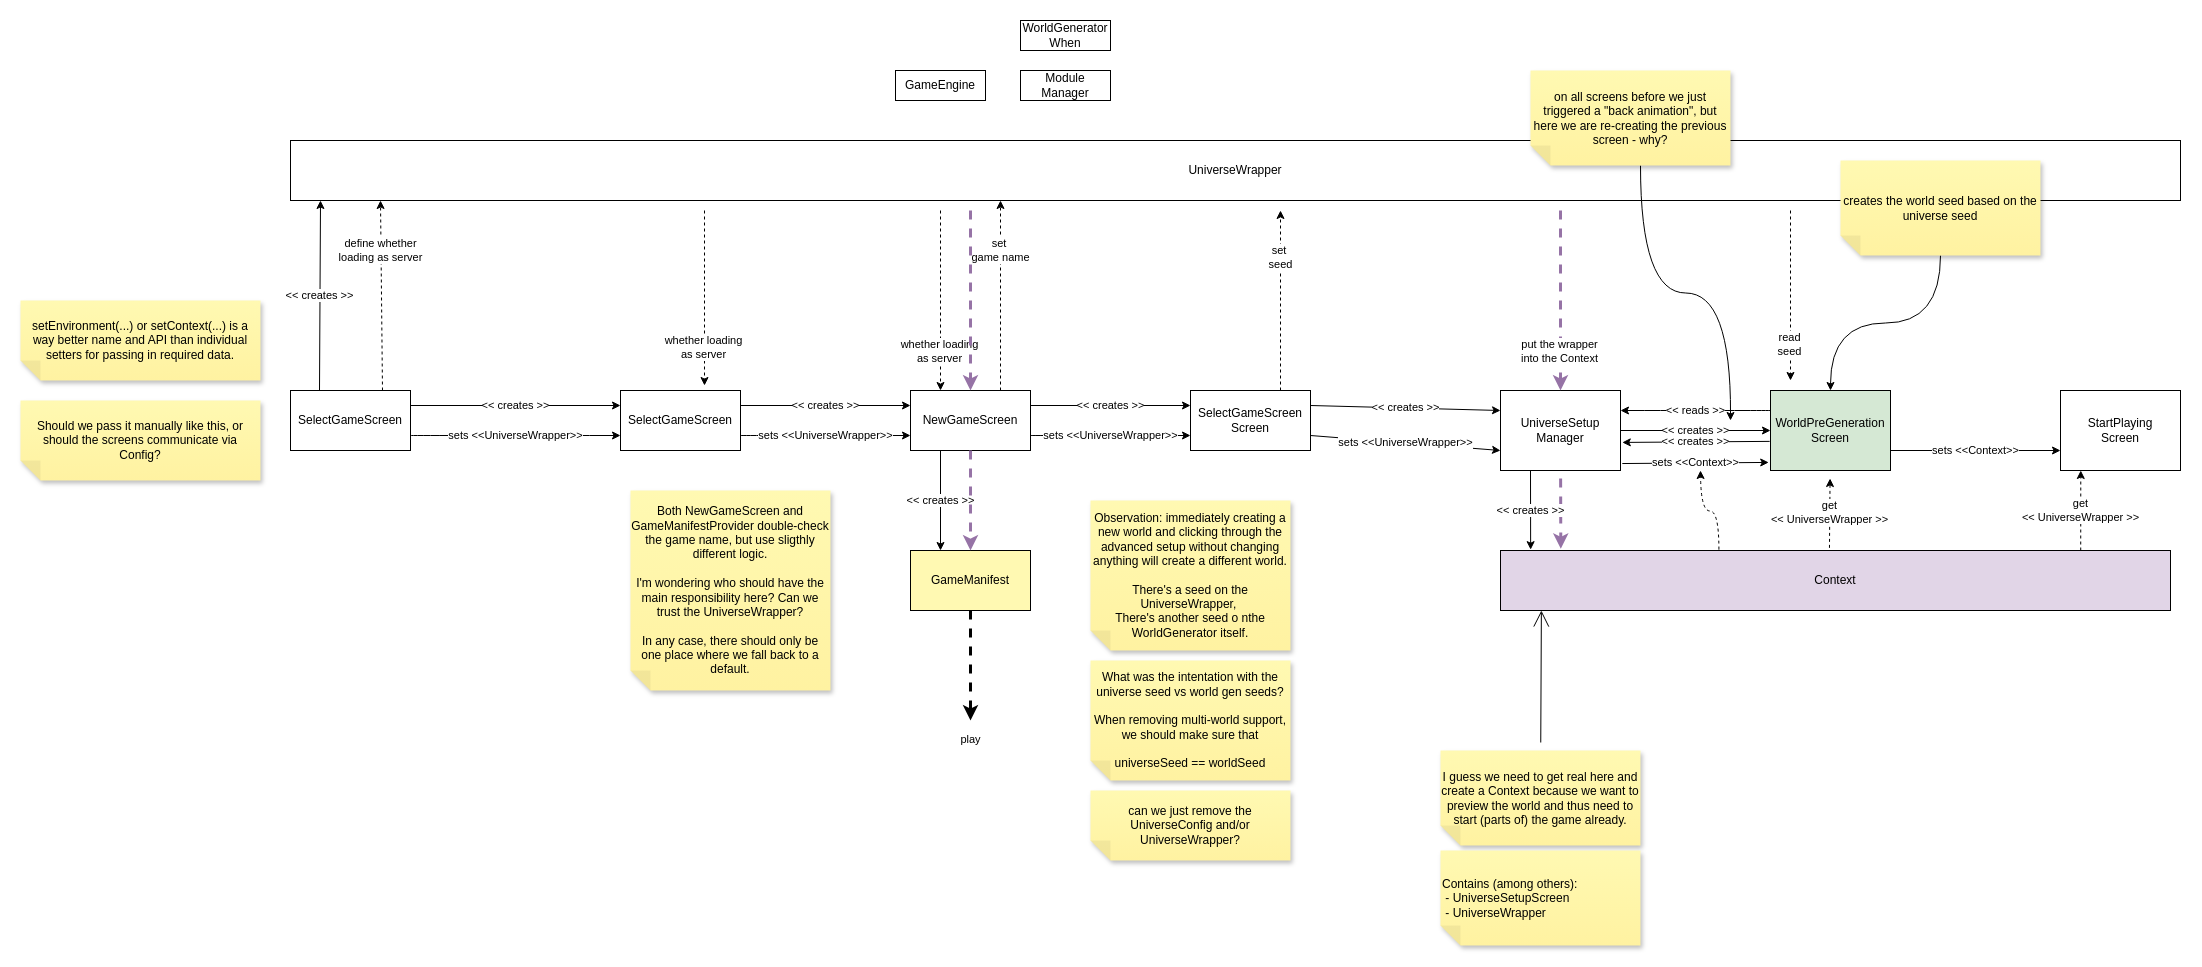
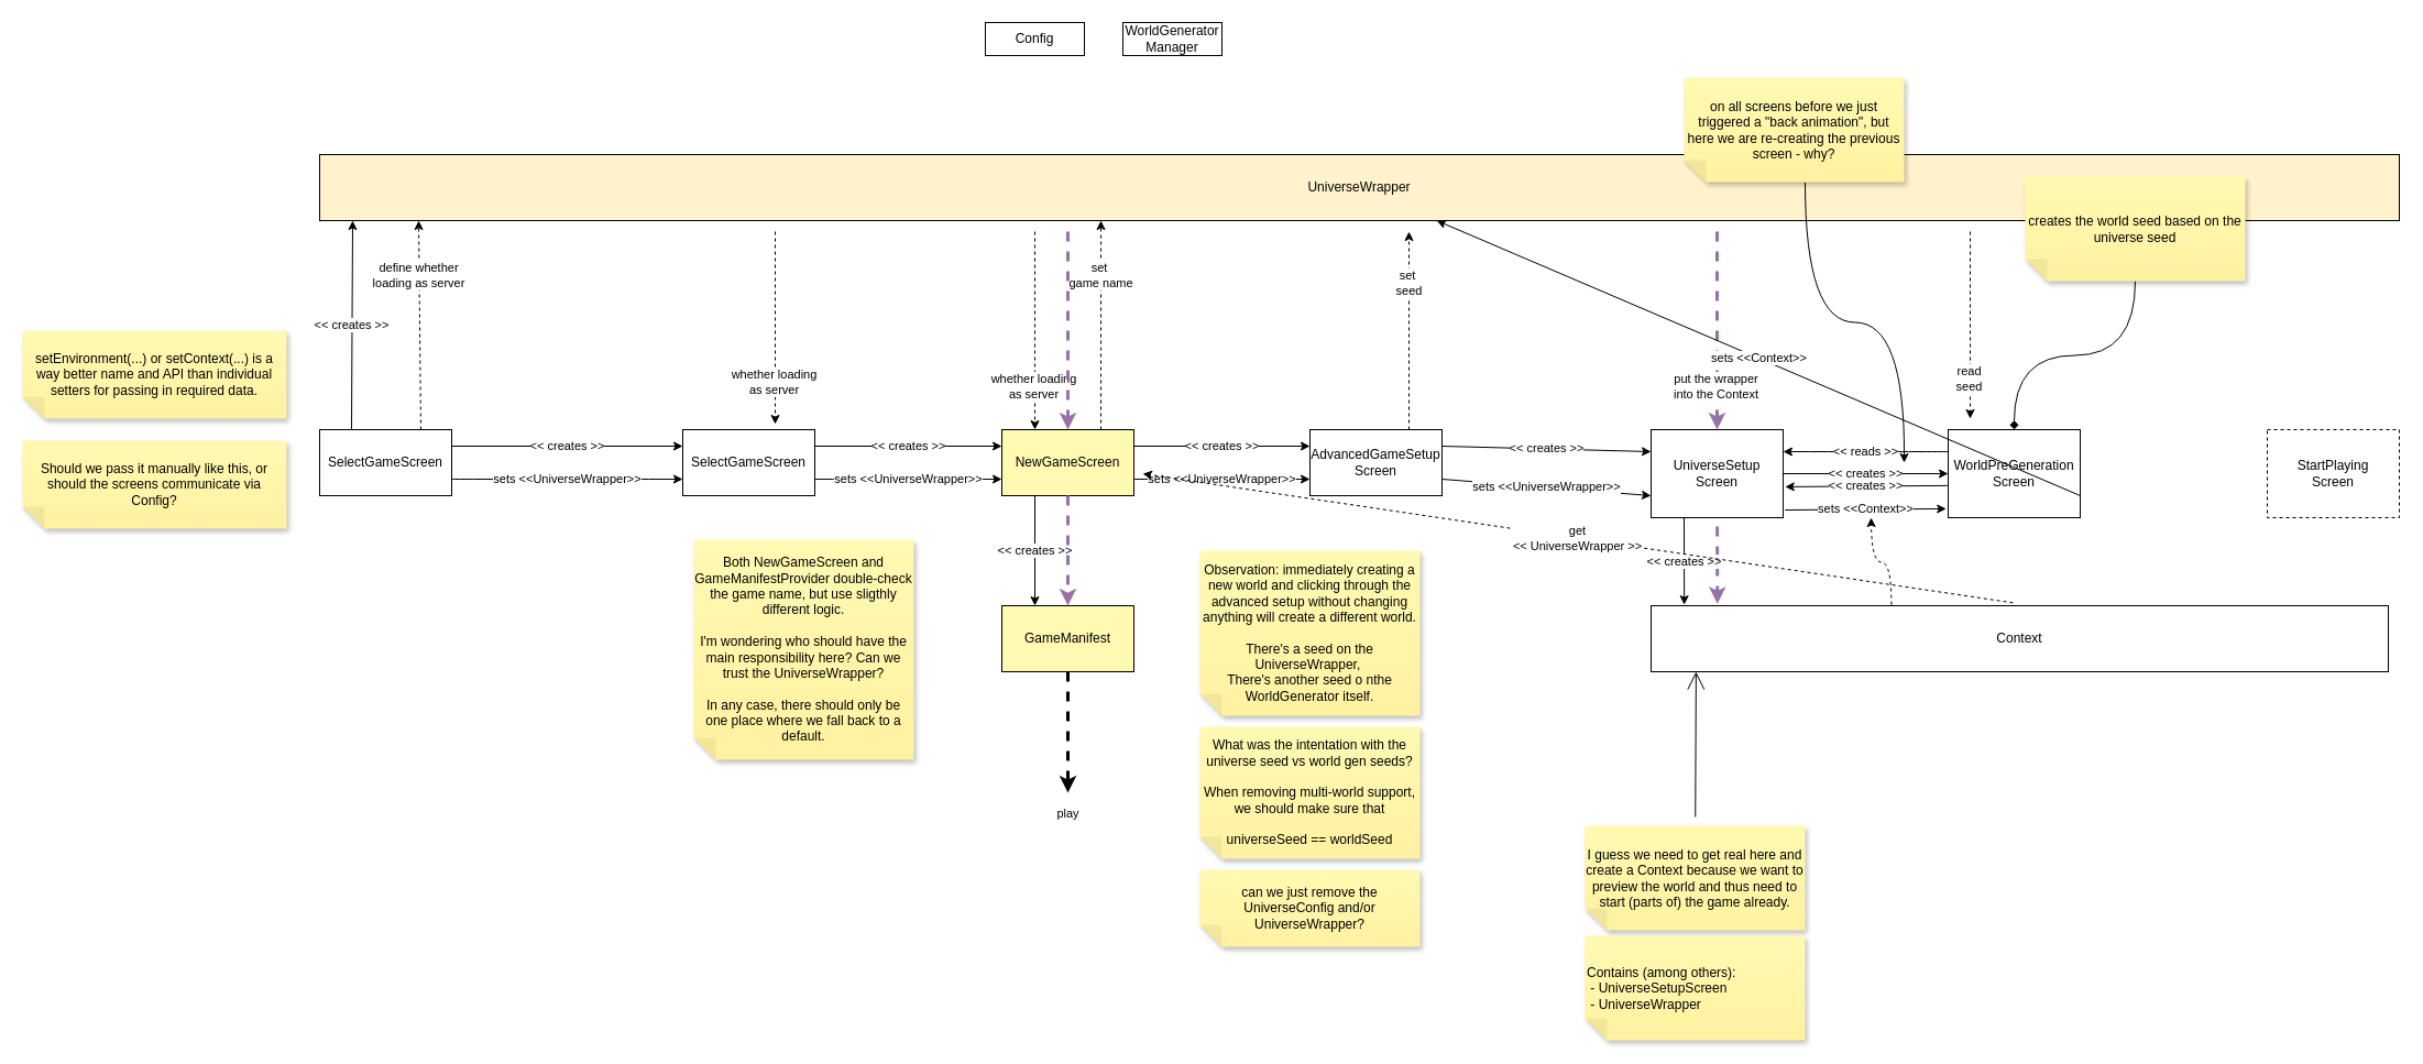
+ <mxCell id="13" value="Config" style="rounded=0;whiteSpace=wrap;html=1;" parent="1" vertex="1"><mxGeometry x="895" y="20" width="90" height="30" as="geometry" /></mxCell>
- <mxCell id="15" value="WorldGenerator&lt;br&gt;When" style="rounded=0;whiteSpace=wrap;html=1;" parent="1" vertex="1"><mxGeometry x="1020" y="20" width="90" height="30" as="geometry" /></mxCell>
+ <mxCell id="15" value="WorldGenerator&lt;br&gt;Manager" style="rounded=0;whiteSpace=wrap;html=1;" parent="1" vertex="1"><mxGeometry x="1020" y="20" width="90" height="30" as="geometry" /></mxCell>
- <mxCell id="16" value="GameEngine" style="rounded=0;whiteSpace=wrap;html=1;" parent="1" vertex="1"><mxGeometry x="895" y="70" width="90" height="30" as="geometry" /></mxCell>
- <mxCell id="14" value="Module&lt;br&gt;Manager" style="rounded=0;whiteSpace=wrap;html=1;" parent="1" vertex="1"><mxGeometry x="1020" y="70" width="90" height="30" as="geometry" /></mxCell>
- <mxCell id="6" value="UniverseWrapper" style="rounded=0;whiteSpace=wrap;html=1;" parent="1" vertex="1"><mxGeometry x="290" y="140" width="1890" height="60" as="geometry" /></mxCell>
+ <mxCell id="6" value="UniverseWrapper" style="rounded=0;whiteSpace=wrap;html=1;fillColor=#fff2cc;" parent="1" vertex="1"><mxGeometry x="290" y="140" width="1890" height="60" as="geometry" /></mxCell>
- <mxCell id="51" style="edgeStyle=orthogonalEdgeStyle;curved=1;rounded=0;orthogonalLoop=1;jettySize=auto;html=1;exitX=0.5;exitY=0;exitDx=0;exitDy=0;exitPerimeter=0;entryX=0.5;entryY=0;entryDx=0;entryDy=0;strokeWidth=1;endArrow=classic;endFill=1;sourcePerimeterSpacing=8;targetPerimeterSpacing=8;" edge="1" parent="1" source="52" target="47"><mxGeometry relative="1" as="geometry" /></mxCell>
+ <mxCell id="51" style="edgeStyle=orthogonalEdgeStyle;curved=1;rounded=0;orthogonalLoop=1;jettySize=auto;html=1;exitX=0.5;exitY=0;exitDx=0;exitDy=0;exitPerimeter=0;entryX=0.5;entryY=0;entryDx=0;entryDy=0;strokeWidth=1;endArrow=diamond;endFill=1;sourcePerimeterSpacing=8;targetPerimeterSpacing=8;" edge="1" parent="1" source="52" target="47"><mxGeometry relative="1" as="geometry" /></mxCell>
- <mxCell id="5" value="NewGameScreen" style="rounded=0;whiteSpace=wrap;html=1;" parent="1" vertex="1"><mxGeometry x="910" y="390" width="120" height="60" as="geometry" /></mxCell>
+ <mxCell id="5" value="NewGameScreen" style="rounded=0;whiteSpace=wrap;html=1;fillColor=#fff9b2;" parent="1" vertex="1"><mxGeometry x="910" y="390" width="120" height="60" as="geometry" /></mxCell>
- <mxCell id="17" value="SelectGameScreen&lt;br&gt;Screen" style="rounded=0;whiteSpace=wrap;html=1;" parent="1" vertex="1"><mxGeometry x="1190" y="390" width="120" height="60" as="geometry" /></mxCell>
+ <mxCell id="17" value="AdvancedGameSetup&lt;br&gt;Screen" style="rounded=0;whiteSpace=wrap;html=1;" parent="1" vertex="1"><mxGeometry x="1190" y="390" width="120" height="60" as="geometry" /></mxCell>
- <mxCell id="31" value="UniverseSetup&lt;br&gt;Manager" style="rounded=0;whiteSpace=wrap;html=1;" vertex="1" parent="1"><mxGeometry x="1500" y="390" width="120" height="80" as="geometry" /></mxCell>
+ <mxCell id="31" value="UniverseSetup&lt;br&gt;Screen" style="rounded=0;whiteSpace=wrap;html=1;" vertex="1" parent="1"><mxGeometry x="1500" y="390" width="120" height="80" as="geometry" /></mxCell>
- <mxCell id="47" value="WorldPreGeneration&lt;br&gt;Screen" style="rounded=0;whiteSpace=wrap;html=1;fillColor=#d5e8d4;" vertex="1" parent="1"><mxGeometry x="1770" y="390" width="120" height="80" as="geometry" /></mxCell>
+ <mxCell id="47" value="WorldPreGeneration&lt;br&gt;Screen" style="rounded=0;whiteSpace=wrap;html=1;" vertex="1" parent="1"><mxGeometry x="1770" y="390" width="120" height="80" as="geometry" /></mxCell>
- <mxCell id="56" value="StartPlaying&lt;br&gt;Screen" style="rounded=0;whiteSpace=wrap;html=1;" vertex="1" parent="1"><mxGeometry x="2060" y="390" width="120" height="80" as="geometry" /></mxCell>
+ <mxCell id="56" value="StartPlaying&lt;br&gt;Screen" style="rounded=0;whiteSpace=wrap;html=1;dashed=1;" vertex="1" parent="1"><mxGeometry x="2060" y="390" width="120" height="80" as="geometry" /></mxCell>
- <mxCell id="57" value="sets &amp;lt;&amp;lt;Context&amp;gt;&amp;gt;" style="html=1;exitX=1;exitY=0.75;exitDx=0;exitDy=0;entryX=0;entryY=0.75;entryDx=0;entryDy=0;" edge="1" parent="1" source="47" target="56"><mxGeometry relative="1" as="geometry"><mxPoint x="1631.8" y="473.04" as="sourcePoint" /><mxPoint x="1778.2" y="471.92" as="targetPoint" /></mxGeometry></mxCell>
+ <mxCell id="57" value="sets &amp;lt;&amp;lt;Context&amp;gt;&amp;gt;" style="html=1;exitX=1;exitY=0.75;exitDx=0;exitDy=0;" edge="1" parent="1" source="47" target="6"><mxGeometry relative="1" as="geometry"><mxPoint x="1631.8" y="473.04" as="sourcePoint" /><mxPoint x="1778.2" y="471.92" as="targetPoint" /></mxGeometry></mxCell>
- <mxCell id="37" value="get&lt;br&gt;&amp;lt;&amp;lt; UniverseWrapper &amp;gt;&amp;gt;" style="rounded=0;orthogonalLoop=1;jettySize=auto;html=1;exitX=0.866;exitY=0;exitDx=0;exitDy=0;entryX=0.169;entryY=1;entryDx=0;entryDy=0;entryPerimeter=0;strokeWidth=1;endArrow=classic;endFill=1;sourcePerimeterSpacing=8;targetPerimeterSpacing=8;dashed=1;exitPerimeter=0;" edge="1" parent="1" source="38" target="56"><mxGeometry relative="1" as="geometry" /></mxCell>
- <mxCell id="58" value="get&lt;br&gt;&amp;lt;&amp;lt; UniverseWrapper &amp;gt;&amp;gt;" style="rounded=0;orthogonalLoop=1;jettySize=auto;html=1;exitX=0.491;exitY=-0.044;exitDx=0;exitDy=0;strokeWidth=1;endArrow=classic;endFill=1;sourcePerimeterSpacing=8;targetPerimeterSpacing=8;dashed=1;exitPerimeter=0;" edge="1" parent="1" source="38" target="47"><mxGeometry relative="1" as="geometry"><mxPoint x="2090.22" y="560" as="sourcePoint" /><mxPoint x="2090.28" y="480" as="targetPoint" /></mxGeometry></mxCell>
+ <mxCell id="58" value="get&lt;br&gt;&amp;lt;&amp;lt; UniverseWrapper &amp;gt;&amp;gt;" style="rounded=0;orthogonalLoop=1;jettySize=auto;html=1;exitX=0.491;exitY=-0.044;exitDx=0;exitDy=0;strokeWidth=1;endArrow=classic;endFill=1;sourcePerimeterSpacing=8;targetPerimeterSpacing=8;dashed=1;exitPerimeter=0;" edge="1" parent="1" source="38" target="5"><mxGeometry relative="1" as="geometry"><mxPoint x="2090.22" y="560" as="sourcePoint" /><mxPoint x="2090.28" y="480" as="targetPoint" /></mxGeometry></mxCell>
- <mxCell id="38" value="Context" style="rounded=0;whiteSpace=wrap;html=1;fillColor=#e1d5e7;" vertex="1" parent="1"><mxGeometry x="1500" y="550" width="670" height="60" as="geometry" /></mxCell>
+ <mxCell id="38" value="Context" style="rounded=0;whiteSpace=wrap;html=1;" vertex="1" parent="1"><mxGeometry x="1500" y="550" width="670" height="60" as="geometry" /></mxCell>
